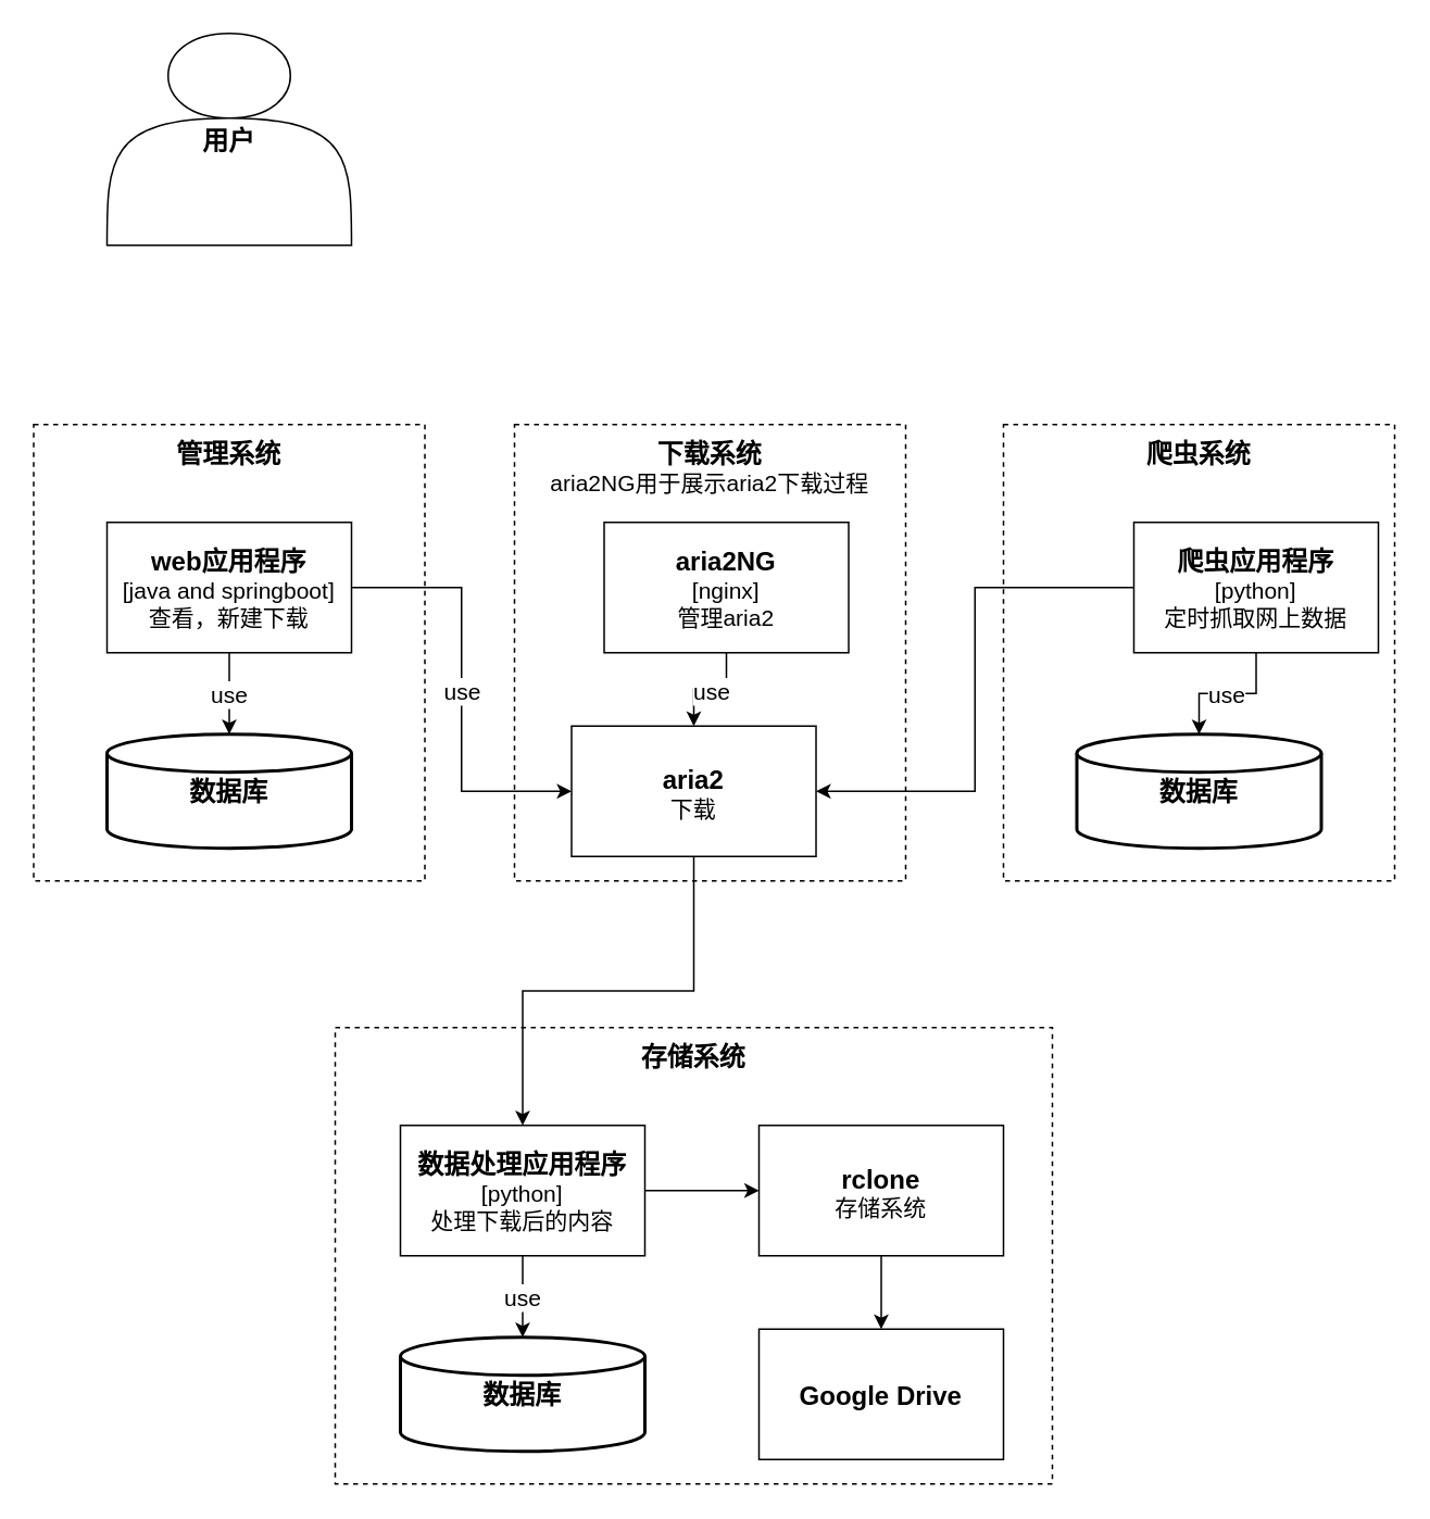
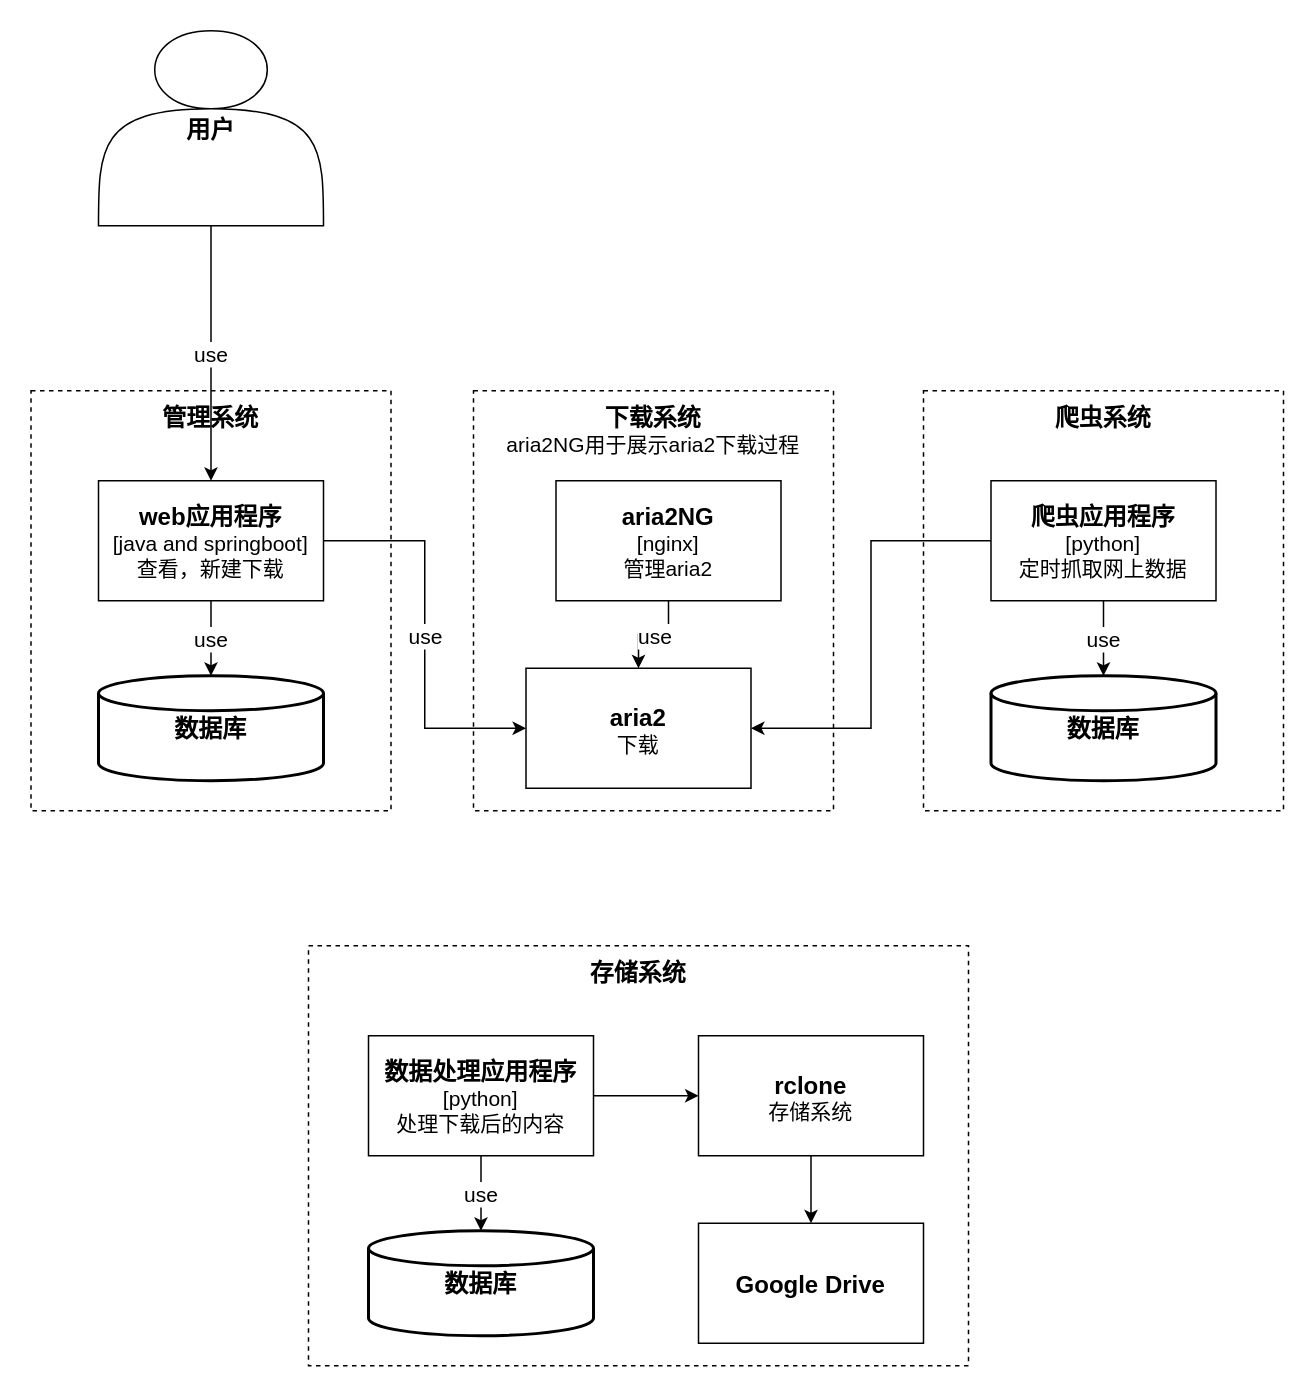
+ <mxCell id="12" value="use" style="edgeStyle=orthogonalEdgeStyle;rounded=0;orthogonalLoop=1;jettySize=auto;html=1;exitX=0.5;exitY=1;exitDx=0;exitDy=0;entryX=0.5;entryY=0;entryDx=0;entryDy=0;fontSize=14;spacingTop=2;" edge="1" parent="1" source="13" target="9"><mxGeometry relative="1" as="geometry"><mxPoint x="140" y="260" as="targetPoint" /></mxGeometry></mxCell>
- <mxCell id="17" value="&lt;font&gt;&lt;span style=&quot;font-size: 16px&quot;&gt;&lt;b&gt;爬虫应用程序&lt;/b&gt;&lt;/span&gt;&lt;br&gt;[python]&lt;br&gt;定时抓取网上数据&lt;br&gt;&lt;/font&gt;" style="rounded=0;whiteSpace=wrap;html=1;verticalAlign=middle;fontSize=14;spacingTop=2;" vertex="1" parent="15"><mxGeometry x="80" y="60" width="150" height="80" as="geometry" /></mxCell>
+ <mxCell id="17" value="&lt;font&gt;&lt;span style=&quot;font-size: 16px&quot;&gt;&lt;b&gt;爬虫应用程序&lt;/b&gt;&lt;/span&gt;&lt;br&gt;[python]&lt;br&gt;定时抓取网上数据&lt;br&gt;&lt;/font&gt;" style="rounded=0;whiteSpace=wrap;html=1;verticalAlign=middle;fontSize=14;spacingTop=2;" vertex="1" parent="15"><mxGeometry x="45" y="60" width="150" height="80" as="geometry" /></mxCell>
- <mxCell id="30" value="" style="edgeStyle=orthogonalEdgeStyle;rounded=0;orthogonalLoop=1;jettySize=auto;html=1;fontSize=16;entryX=0.5;entryY=0;entryDx=0;entryDy=0;" edge="1" parent="1" source="5" target="23"><mxGeometry relative="1" as="geometry" /></mxCell>
